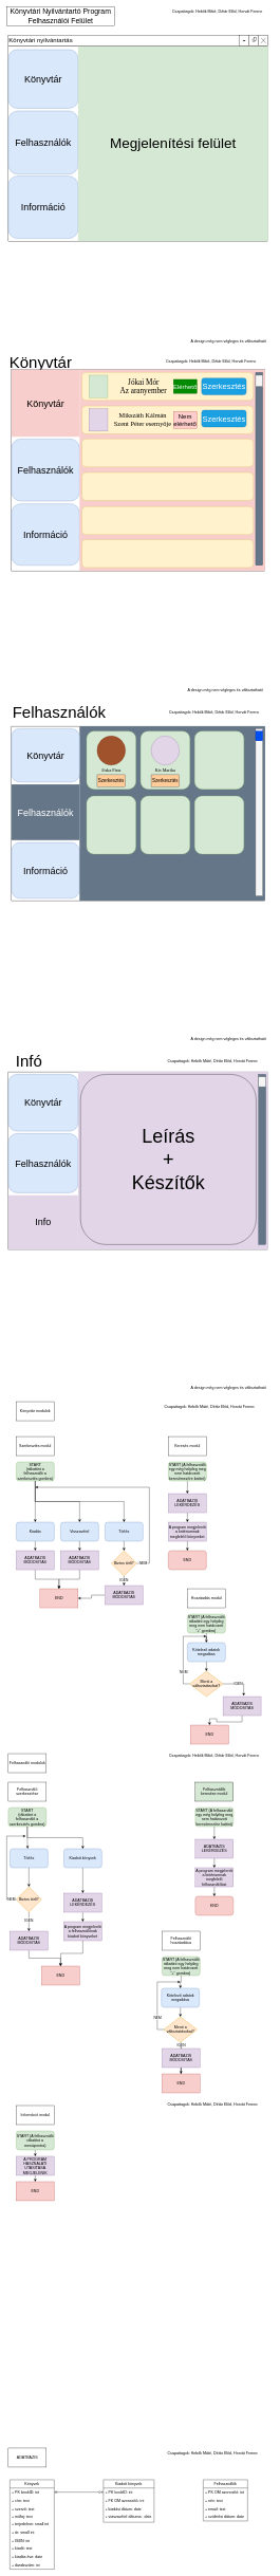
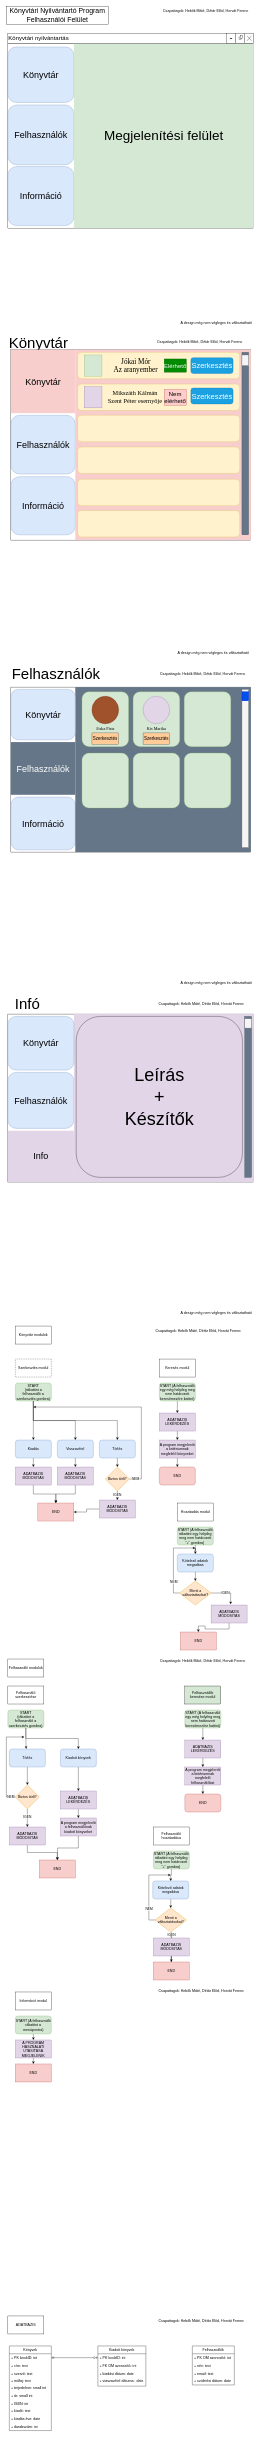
- <mxCell id="79" value="Szerkesztés modul" style="rounded=0;whiteSpace=wrap;html=1;" vertex="1" parent="1"><mxGeometry x="50" y="4530" width="120" height="60" as="geometry" /></mxCell>
+ <mxCell id="79" value="Szerkesztés modul" style="rounded=0;whiteSpace=wrap;html=1;dashed=1;" vertex="1" parent="1"><mxGeometry x="50" y="4530" width="120" height="60" as="geometry" /></mxCell>
